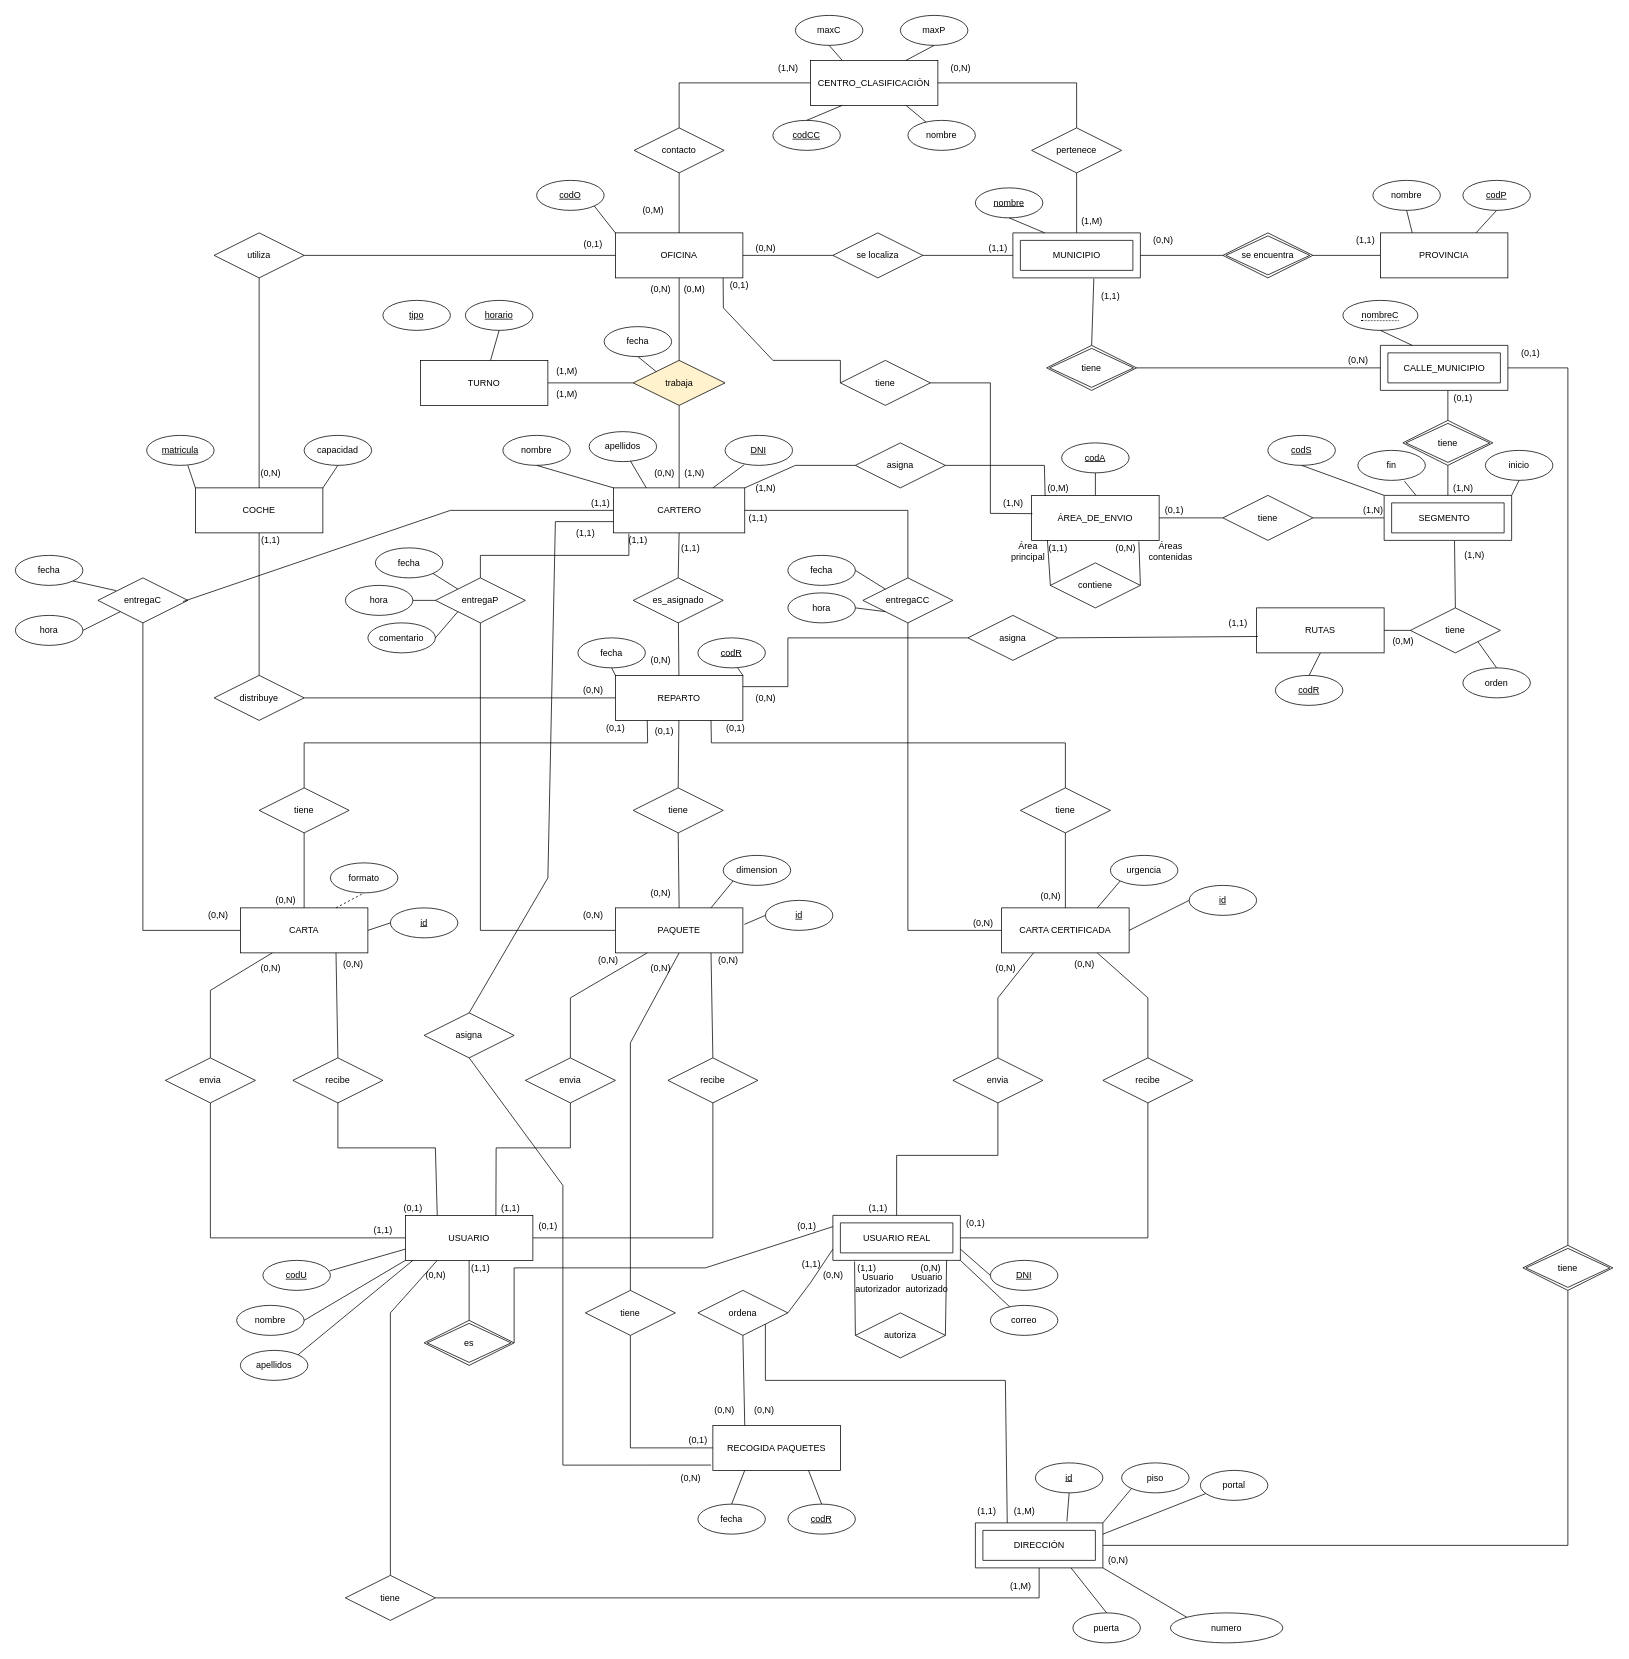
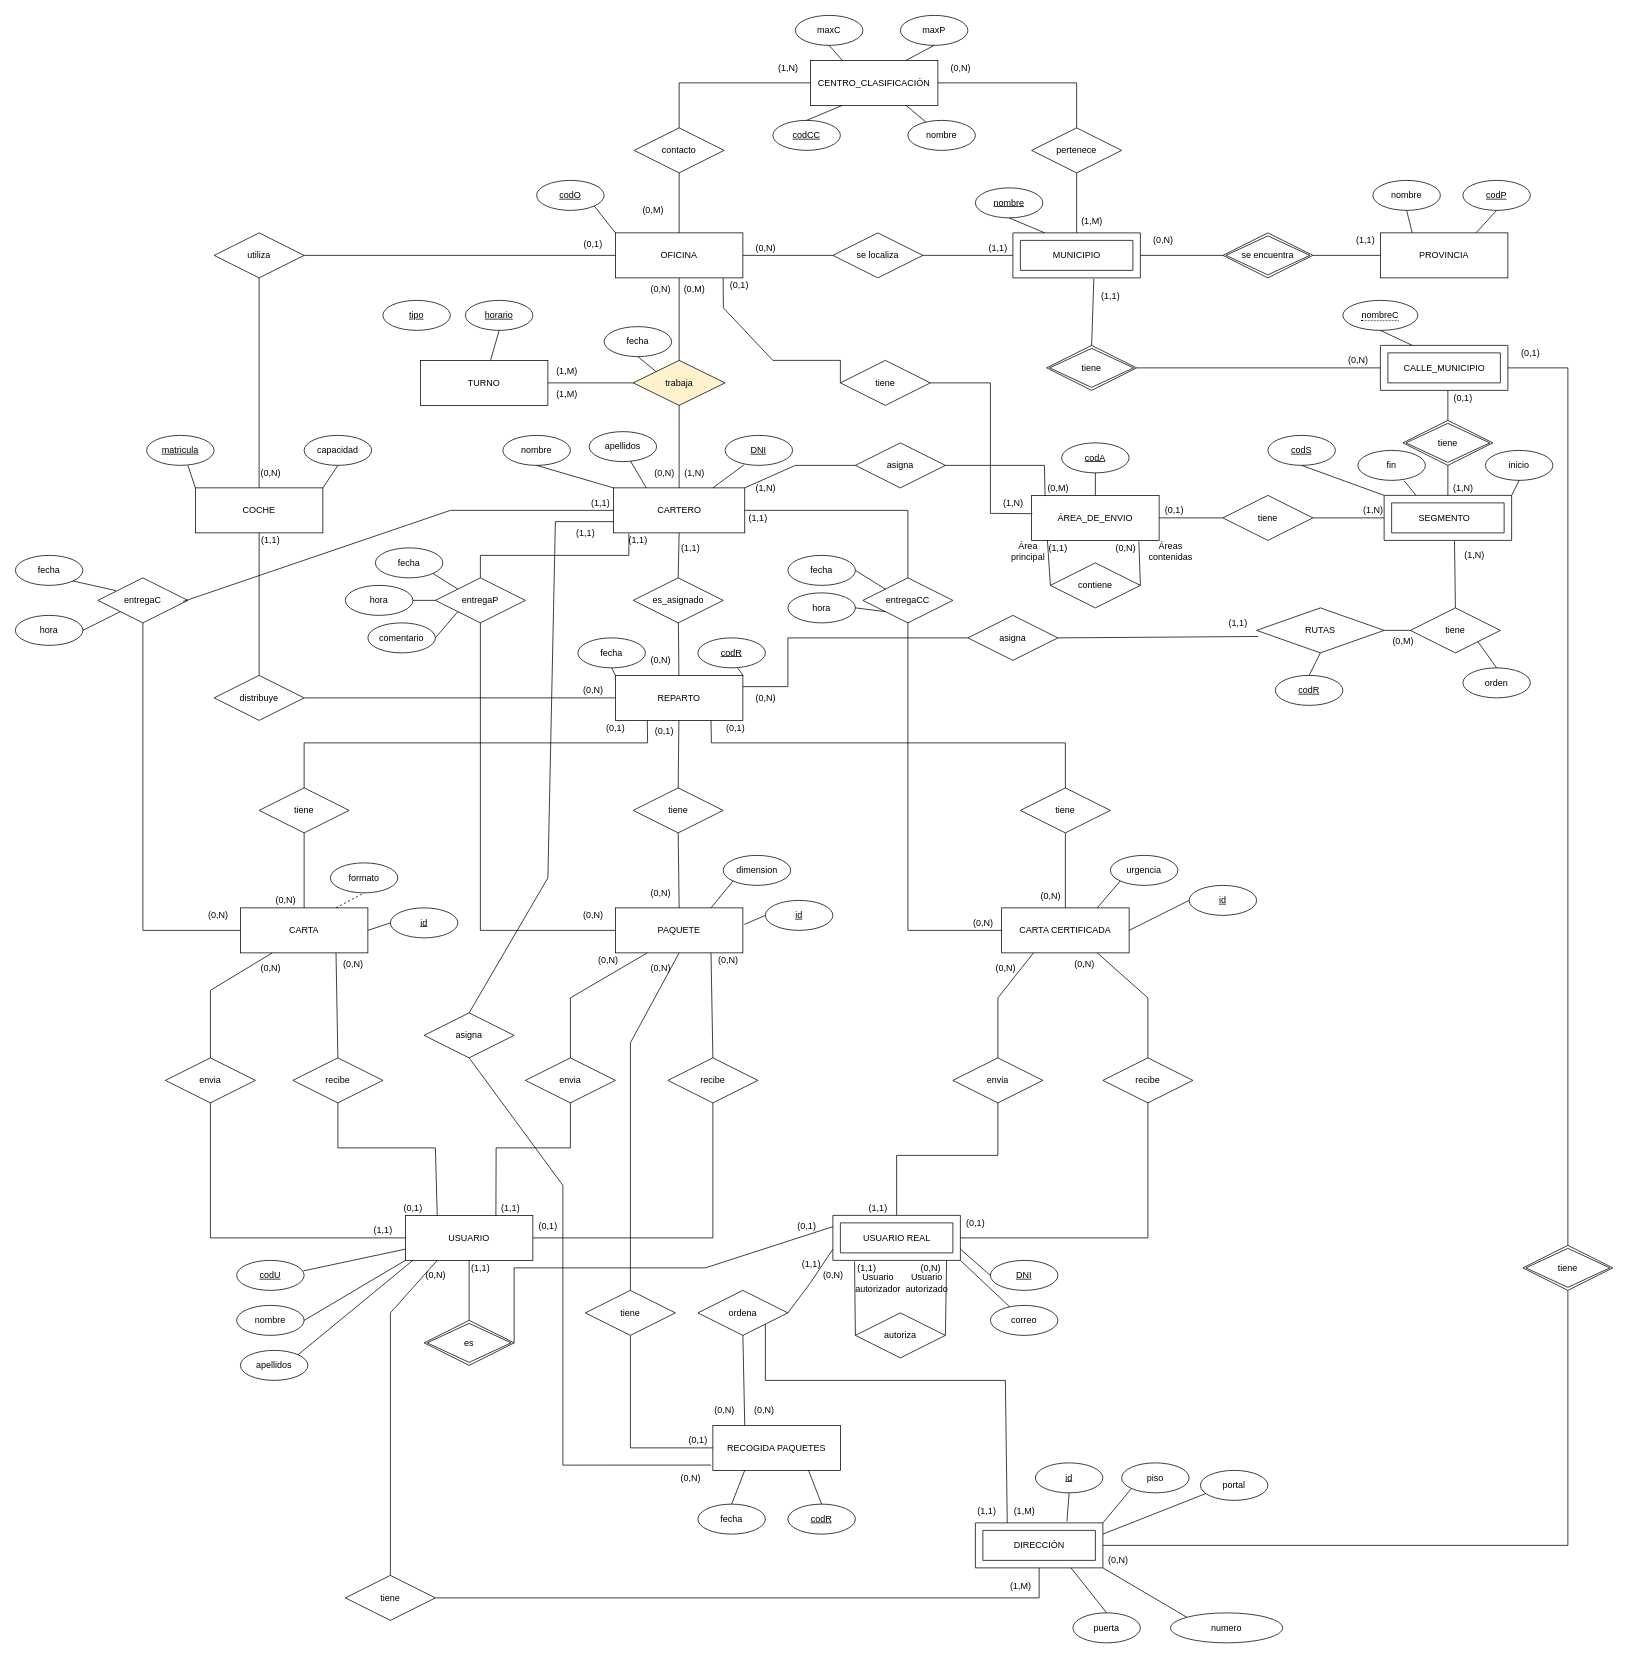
- <mxCell id="113" value="RUTAS" style="rounded=0;whiteSpace=wrap;html=1;" parent="1" vertex="1"><mxGeometry x="1675" y="810" width="170" height="60" as="geometry" /></mxCell>
+ <mxCell id="113" value="RUTAS" style="rhombus;whiteSpace=wrap;html=1;" parent="1" vertex="1"><mxGeometry x="1675" y="810" width="170" height="60" as="geometry" /></mxCell>
- <mxCell id="175" value="&lt;u&gt;codU&lt;/u&gt;" style="ellipse;whiteSpace=wrap;html=1;" parent="1" vertex="1"><mxGeometry x="350" y="1680" width="90" height="40" as="geometry" /></mxCell>
+ <mxCell id="175" value="&lt;u&gt;codU&lt;/u&gt;" style="ellipse;whiteSpace=wrap;html=1;" parent="1" vertex="1"><mxGeometry x="315" y="1680" width="90" height="40" as="geometry" /></mxCell>
